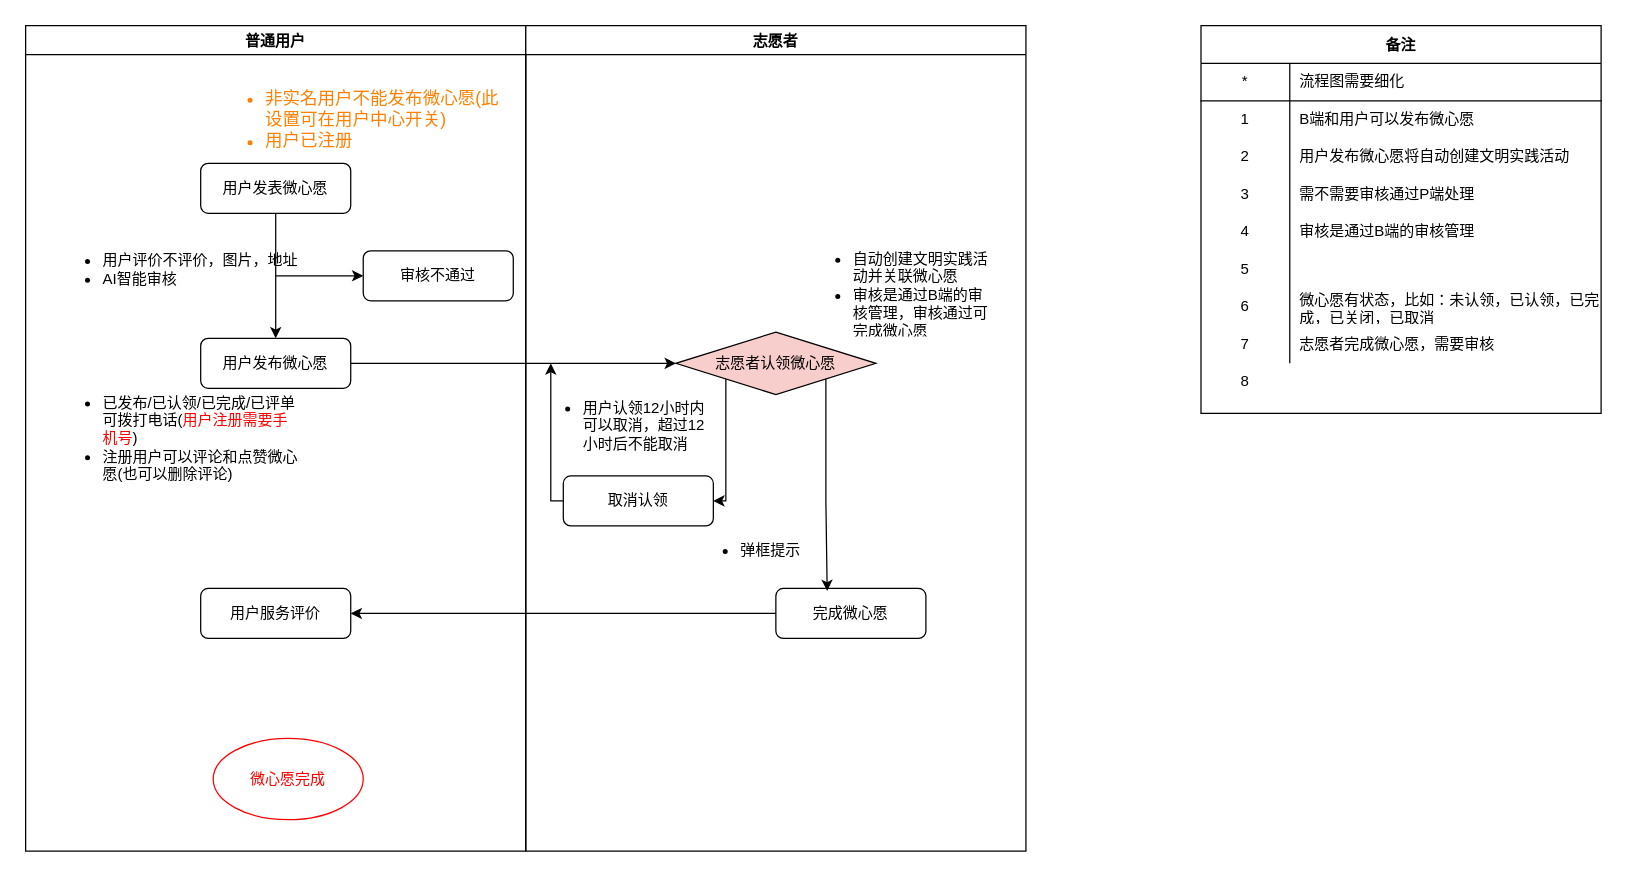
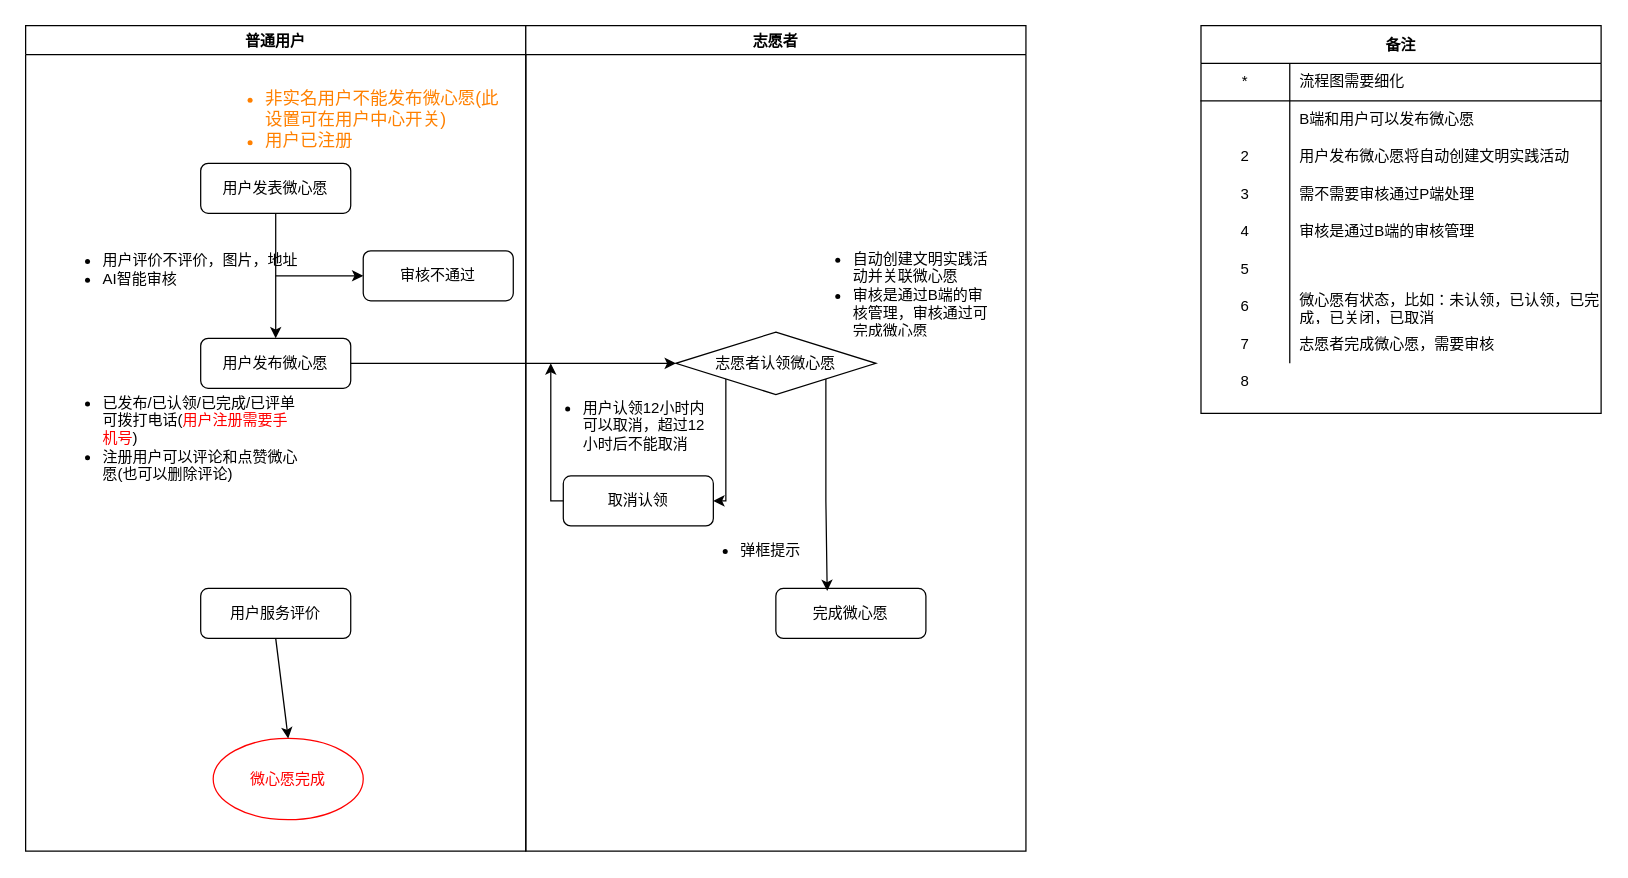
- <mxCell id="31" value="1" style="shape=partialRectangle;html=1;whiteSpace=wrap;connectable=0;fillColor=none;top=0;left=0;bottom=0;right=0;overflow=hidden;pointerEvents=1;flipV=1;labelBorderColor=none;" vertex="1" parent="30"><mxGeometry width="71" height="30" as="geometry"><mxRectangle width="71" height="30" as="alternateBounds" /></mxGeometry></mxCell>
- <mxCell id="16" value="&lt;span&gt;志愿者认领微心愿&lt;/span&gt;" style="rhombus;whiteSpace=wrap;html=1;fillColor=#f8cecc;" parent="12" vertex="1"><mxGeometry x="120" y="245" width="160" height="50" as="geometry" /></mxCell>
+ <mxCell id="16" value="&lt;span&gt;志愿者认领微心愿&lt;/span&gt;" style="rhombus;whiteSpace=wrap;html=1;" parent="12" vertex="1"><mxGeometry x="120" y="245" width="160" height="50" as="geometry" /></mxCell>
- <mxCell id="25" value="" style="endArrow=classic;html=1;rounded=0;exitX=0;exitY=0.5;exitDx=0;exitDy=0;entryX=1;entryY=0.5;entryDx=0;entryDy=0;" parent="1" source="13" target="8" edge="1"><mxGeometry width="50" height="50" relative="1" as="geometry"><mxPoint x="400" y="370" as="sourcePoint" /><mxPoint x="450" y="320" as="targetPoint" /></mxGeometry></mxCell>
+ <mxCell id="10" value="" style="endArrow=classic;html=1;rounded=0;exitX=0.5;exitY=1;exitDx=0;exitDy=0;entryX=0.5;entryY=0;entryDx=0;entryDy=0;" parent="2" source="8" target="9" edge="1"><mxGeometry width="50" height="50" relative="1" as="geometry"><mxPoint x="380" y="400" as="sourcePoint" /><mxPoint x="200" y="570" as="targetPoint" /></mxGeometry></mxCell>
